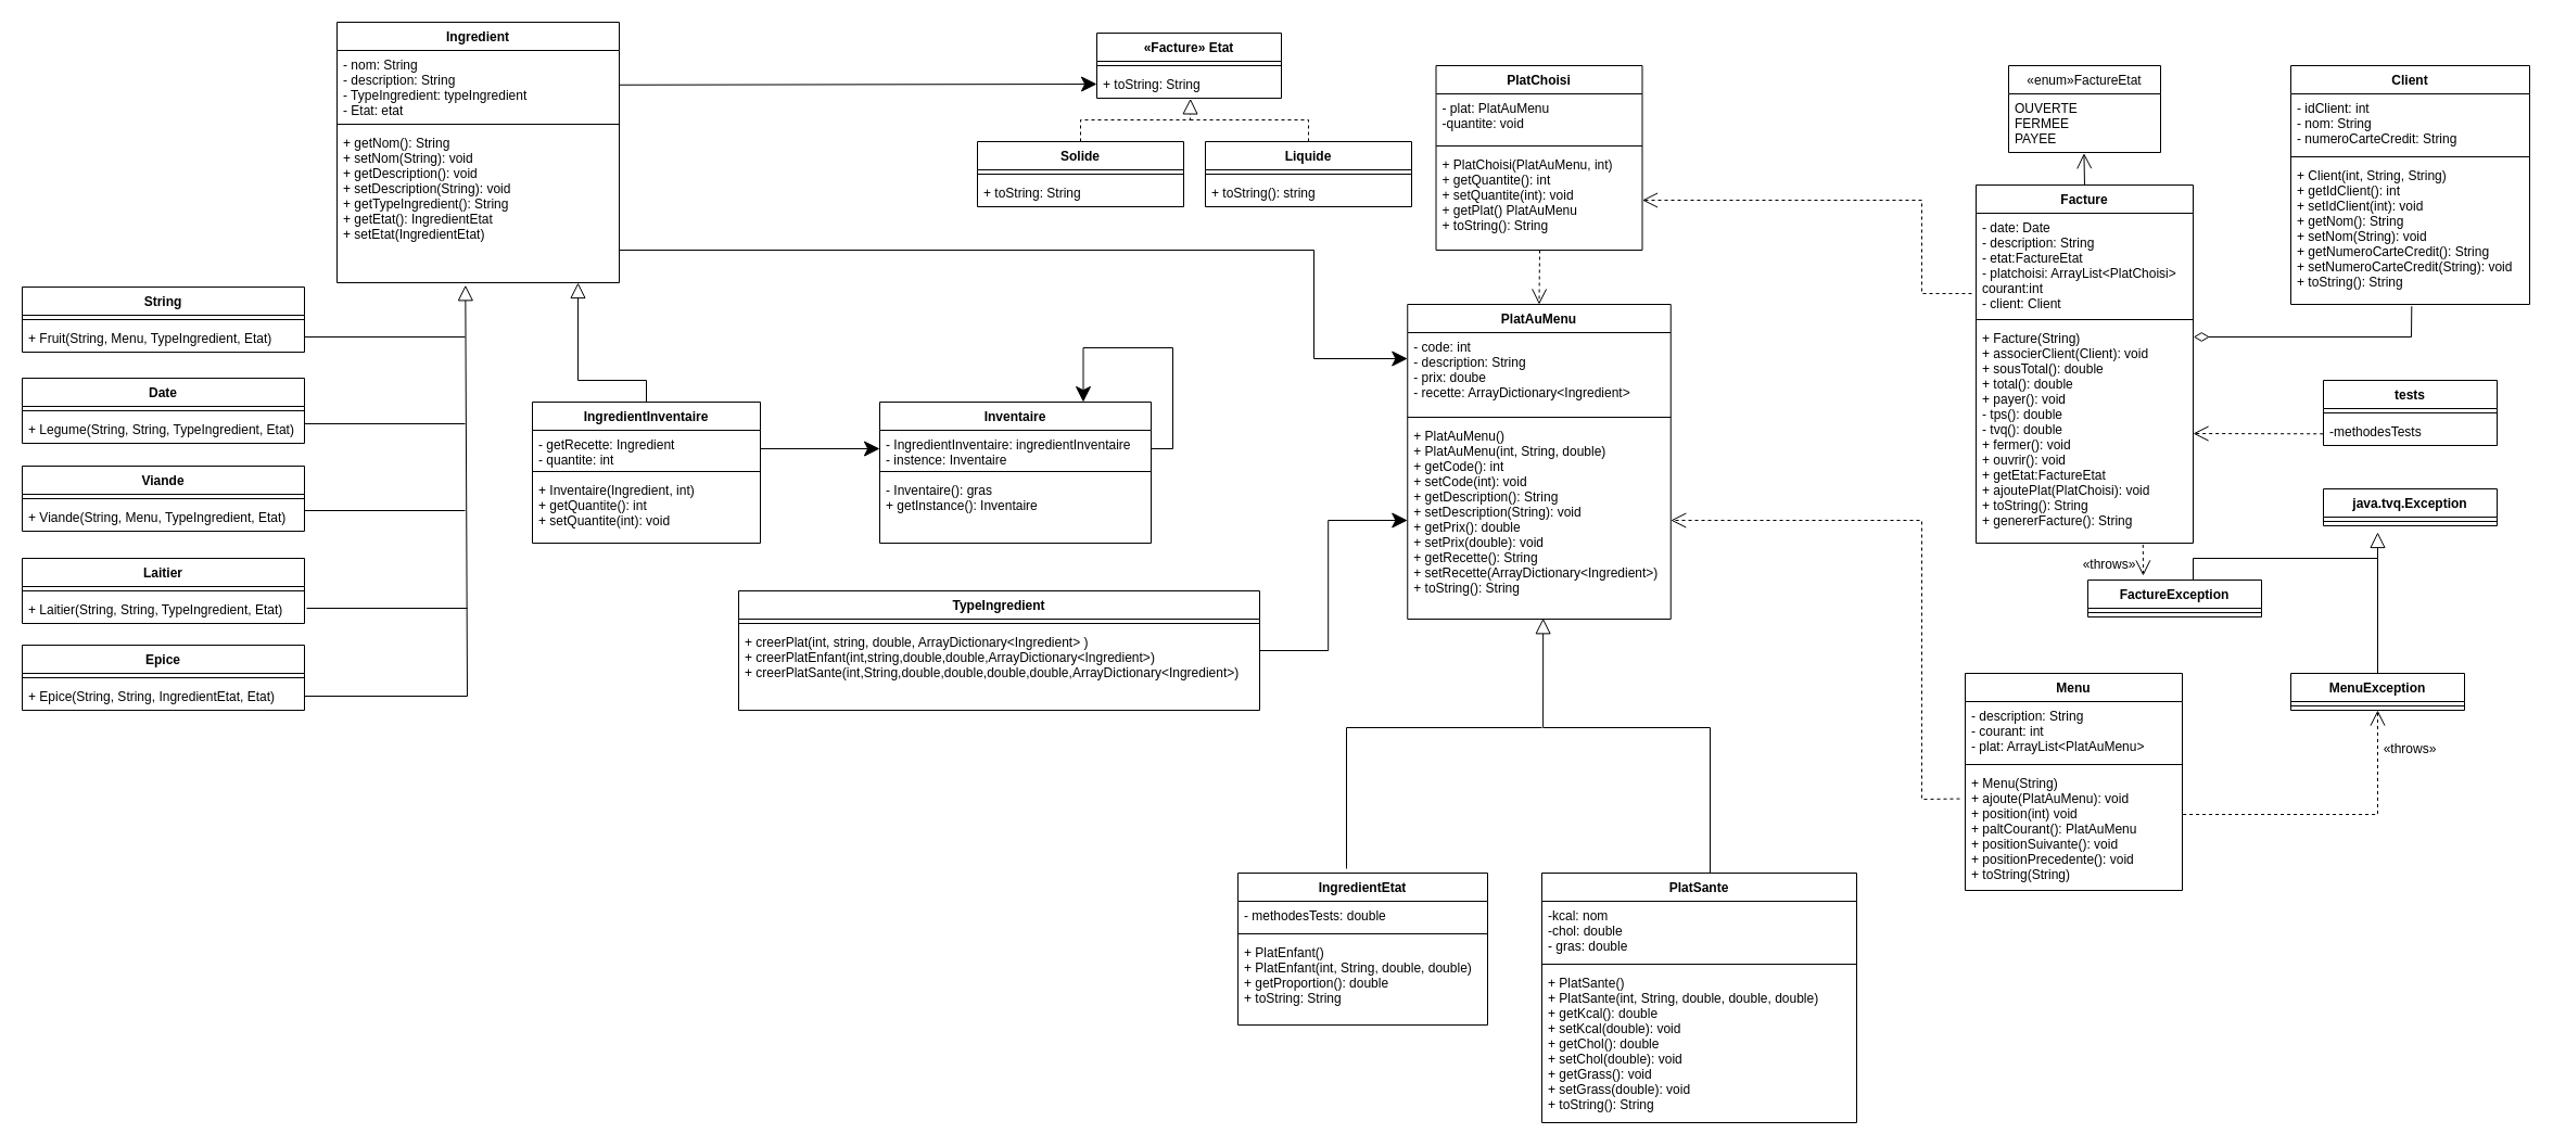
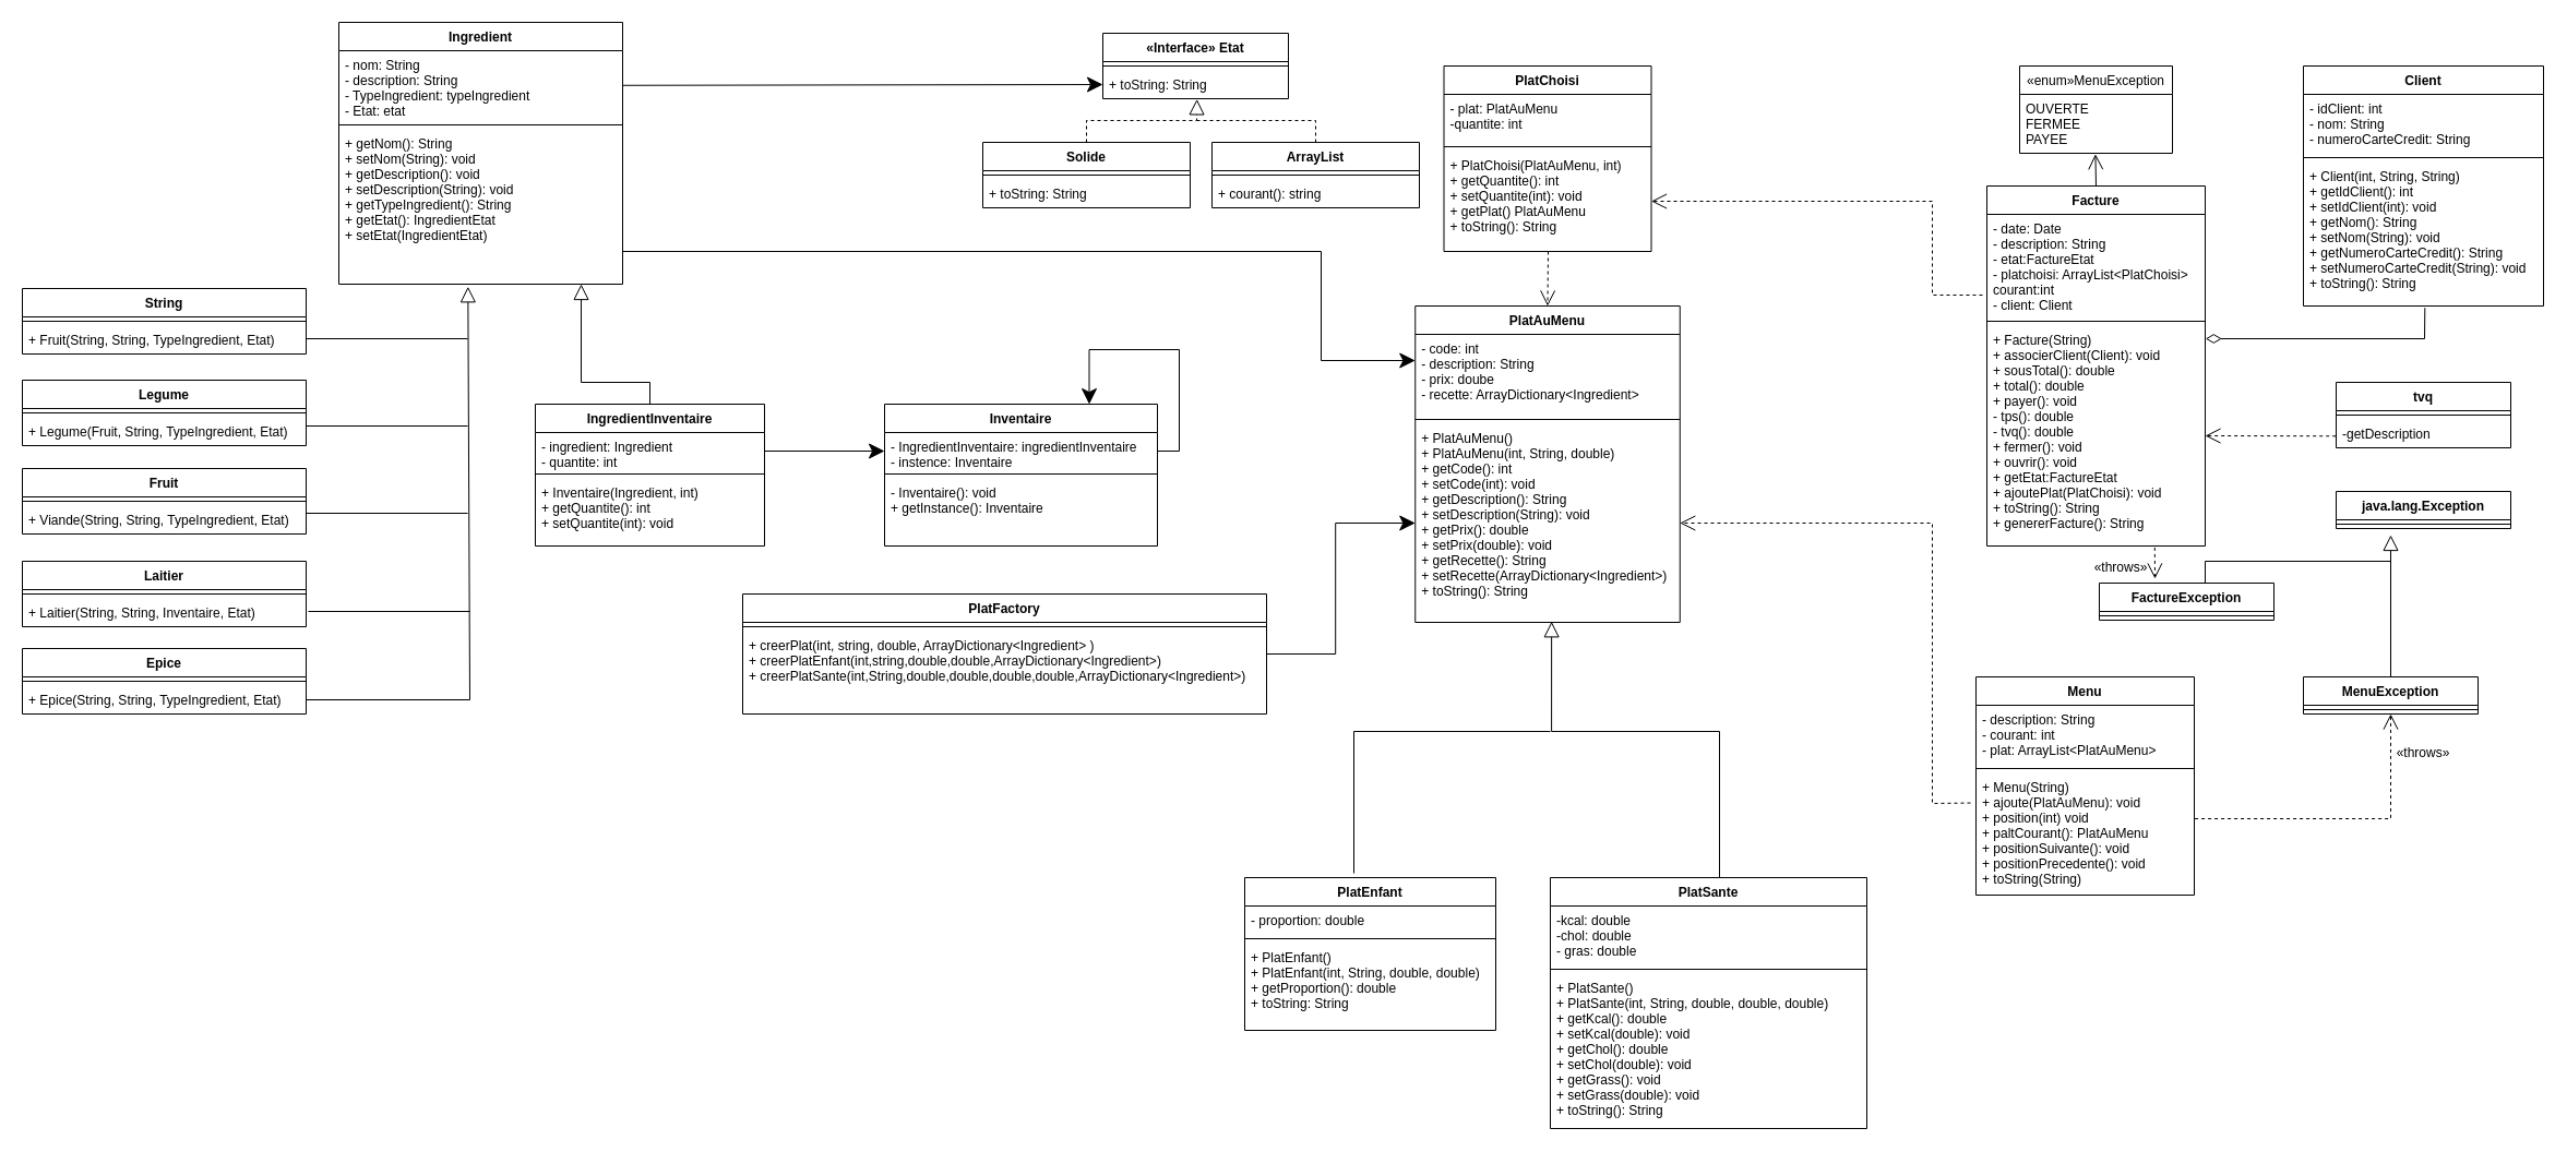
- <mxCell id="79" value="«Facture» Etat" style="swimlane;fontStyle=1;align=center;verticalAlign=top;childLayout=stackLayout;horizontal=1;startSize=26;horizontalStack=0;resizeParent=1;resizeParentMax=0;resizeLast=0;collapsible=1;marginBottom=0;" vertex="1" parent="1"><mxGeometry x="1010" y="30" width="170" height="60" as="geometry" /></mxCell>
+ <mxCell id="79" value="«Interface» Etat" style="swimlane;fontStyle=1;align=center;verticalAlign=top;childLayout=stackLayout;horizontal=1;startSize=26;horizontalStack=0;resizeParent=1;resizeParentMax=0;resizeLast=0;collapsible=1;marginBottom=0;" vertex="1" parent="1"><mxGeometry x="1010" y="30" width="170" height="60" as="geometry" /></mxCell>
- <mxCell id="2" value="«enum»FactureEtat" style="swimlane;fontStyle=0;childLayout=stackLayout;horizontal=1;startSize=26;horizontalStack=0;resizeParent=1;resizeParentMax=0;resizeLast=0;collapsible=1;marginBottom=0;" parent="1" vertex="1"><mxGeometry x="1850" y="60" width="140" height="80" as="geometry" /></mxCell>
+ <mxCell id="2" value="«enum»MenuException" style="swimlane;fontStyle=0;childLayout=stackLayout;horizontal=1;startSize=26;horizontalStack=0;resizeParent=1;resizeParentMax=0;resizeLast=0;collapsible=1;marginBottom=0;" parent="1" vertex="1"><mxGeometry x="1850" y="60" width="140" height="80" as="geometry" /></mxCell>
- <mxCell id="27" value="- plat: PlatAuMenu&#10;-quantite: void" style="text;strokeColor=none;fillColor=none;align=left;verticalAlign=top;spacingLeft=4;spacingRight=4;overflow=hidden;rotatable=0;points=[[0,0.5],[1,0.5]];portConstraint=eastwest;" parent="26" vertex="1"><mxGeometry y="26" width="190" height="44" as="geometry" /></mxCell>
+ <mxCell id="27" value="- plat: PlatAuMenu&#10;-quantite: int" style="text;strokeColor=none;fillColor=none;align=left;verticalAlign=top;spacingLeft=4;spacingRight=4;overflow=hidden;rotatable=0;points=[[0,0.5],[1,0.5]];portConstraint=eastwest;" parent="26" vertex="1"><mxGeometry y="26" width="190" height="44" as="geometry" /></mxCell>
- <mxCell id="85" value="Liquide" style="swimlane;fontStyle=1;align=center;verticalAlign=top;childLayout=stackLayout;horizontal=1;startSize=26;horizontalStack=0;resizeParent=1;resizeParentMax=0;resizeLast=0;collapsible=1;marginBottom=0;" vertex="1" parent="1"><mxGeometry x="1110" y="130" width="190" height="60" as="geometry" /></mxCell>
+ <mxCell id="85" value="ArrayList" style="swimlane;fontStyle=1;align=center;verticalAlign=top;childLayout=stackLayout;horizontal=1;startSize=26;horizontalStack=0;resizeParent=1;resizeParentMax=0;resizeLast=0;collapsible=1;marginBottom=0;" vertex="1" parent="1"><mxGeometry x="1110" y="130" width="190" height="60" as="geometry" /></mxCell>
- <mxCell id="87" value="+ toString(): string" style="text;strokeColor=none;fillColor=none;align=left;verticalAlign=top;spacingLeft=4;spacingRight=4;overflow=hidden;rotatable=0;points=[[0,0.5],[1,0.5]];portConstraint=eastwest;" vertex="1" parent="85"><mxGeometry y="34" width="190" height="26" as="geometry" /></mxCell>
+ <mxCell id="87" value="+ courant(): string" style="text;strokeColor=none;fillColor=none;align=left;verticalAlign=top;spacingLeft=4;spacingRight=4;overflow=hidden;rotatable=0;points=[[0,0.5],[1,0.5]];portConstraint=eastwest;" vertex="1" parent="85"><mxGeometry y="34" width="190" height="26" as="geometry" /></mxCell>
- <mxCell id="66" value="+ Fruit(String, Menu, TypeIngredient, Etat)" style="text;strokeColor=none;fillColor=none;align=left;verticalAlign=top;spacingLeft=4;spacingRight=4;overflow=hidden;rotatable=0;points=[[0,0.5],[1,0.5]];portConstraint=eastwest;" vertex="1" parent="64"><mxGeometry y="34" width="260" height="26" as="geometry" /></mxCell>
+ <mxCell id="66" value="+ Fruit(String, String, TypeIngredient, Etat)" style="text;strokeColor=none;fillColor=none;align=left;verticalAlign=top;spacingLeft=4;spacingRight=4;overflow=hidden;rotatable=0;points=[[0,0.5],[1,0.5]];portConstraint=eastwest;" vertex="1" parent="64"><mxGeometry y="34" width="260" height="26" as="geometry" /></mxCell>
- <mxCell id="61" value="Date" style="swimlane;fontStyle=1;align=center;verticalAlign=top;childLayout=stackLayout;horizontal=1;startSize=26;horizontalStack=0;resizeParent=1;resizeParentMax=0;resizeLast=0;collapsible=1;marginBottom=0;" vertex="1" parent="1"><mxGeometry x="20" y="348" width="260" height="60" as="geometry" /></mxCell>
+ <mxCell id="61" value="Legume" style="swimlane;fontStyle=1;align=center;verticalAlign=top;childLayout=stackLayout;horizontal=1;startSize=26;horizontalStack=0;resizeParent=1;resizeParentMax=0;resizeLast=0;collapsible=1;marginBottom=0;" vertex="1" parent="1"><mxGeometry x="20" y="348" width="260" height="60" as="geometry" /></mxCell>
- <mxCell id="12" value="tests" style="swimlane;fontStyle=1;align=center;verticalAlign=top;childLayout=stackLayout;horizontal=1;startSize=26;horizontalStack=0;resizeParent=1;resizeParentMax=0;resizeLast=0;collapsible=1;marginBottom=0;" parent="1" vertex="1"><mxGeometry x="2140" y="350" width="160" height="60" as="geometry" /></mxCell>
+ <mxCell id="12" value="tvq" style="swimlane;fontStyle=1;align=center;verticalAlign=top;childLayout=stackLayout;horizontal=1;startSize=26;horizontalStack=0;resizeParent=1;resizeParentMax=0;resizeLast=0;collapsible=1;marginBottom=0;" parent="1" vertex="1"><mxGeometry x="2140" y="350" width="160" height="60" as="geometry" /></mxCell>
- <mxCell id="63" value="+ Legume(String, String, TypeIngredient, Etat)" style="text;strokeColor=none;fillColor=none;align=left;verticalAlign=top;spacingLeft=4;spacingRight=4;overflow=hidden;rotatable=0;points=[[0,0.5],[1,0.5]];portConstraint=eastwest;" vertex="1" parent="61"><mxGeometry y="34" width="260" height="26" as="geometry" /></mxCell>
+ <mxCell id="63" value="+ Legume(Fruit, String, TypeIngredient, Etat)" style="text;strokeColor=none;fillColor=none;align=left;verticalAlign=top;spacingLeft=4;spacingRight=4;overflow=hidden;rotatable=0;points=[[0,0.5],[1,0.5]];portConstraint=eastwest;" vertex="1" parent="61"><mxGeometry y="34" width="260" height="26" as="geometry" /></mxCell>
- <mxCell id="14" value="-methodesTests" style="text;strokeColor=none;fillColor=none;align=left;verticalAlign=top;spacingLeft=4;spacingRight=4;overflow=hidden;rotatable=0;points=[[0,0.5],[1,0.5]];portConstraint=eastwest;" parent="12" vertex="1"><mxGeometry y="34" width="160" height="26" as="geometry" /></mxCell>
+ <mxCell id="14" value="-getDescription" style="text;strokeColor=none;fillColor=none;align=left;verticalAlign=top;spacingLeft=4;spacingRight=4;overflow=hidden;rotatable=0;points=[[0,0.5],[1,0.5]];portConstraint=eastwest;" parent="12" vertex="1"><mxGeometry y="34" width="160" height="26" as="geometry" /></mxCell>
- <mxCell id="76" value="- getRecette: Ingredient&#10;- quantite: int" style="text;strokeColor=none;fillColor=none;align=left;verticalAlign=top;spacingLeft=4;spacingRight=4;overflow=hidden;rotatable=0;points=[[0,0.5],[1,0.5]];portConstraint=eastwest;" vertex="1" parent="75"><mxGeometry y="26" width="210" height="34" as="geometry" /></mxCell>
+ <mxCell id="76" value="- ingredient: Ingredient&#10;- quantite: int" style="text;strokeColor=none;fillColor=none;align=left;verticalAlign=top;spacingLeft=4;spacingRight=4;overflow=hidden;rotatable=0;points=[[0,0.5],[1,0.5]];portConstraint=eastwest;" vertex="1" parent="75"><mxGeometry y="26" width="210" height="34" as="geometry" /></mxCell>
- <mxCell id="55" value="Viande" style="swimlane;fontStyle=1;align=center;verticalAlign=top;childLayout=stackLayout;horizontal=1;startSize=26;horizontalStack=0;resizeParent=1;resizeParentMax=0;resizeLast=0;collapsible=1;marginBottom=0;" vertex="1" parent="1"><mxGeometry x="20" y="429" width="260" height="60" as="geometry" /></mxCell>
+ <mxCell id="55" value="Fruit" style="swimlane;fontStyle=1;align=center;verticalAlign=top;childLayout=stackLayout;horizontal=1;startSize=26;horizontalStack=0;resizeParent=1;resizeParentMax=0;resizeLast=0;collapsible=1;marginBottom=0;" vertex="1" parent="1"><mxGeometry x="20" y="429" width="260" height="60" as="geometry" /></mxCell>
- <mxCell id="105" value="- Inventaire(): gras&#10;+ getInstance(): Inventaire" style="text;strokeColor=none;fillColor=none;align=left;verticalAlign=top;spacingLeft=4;spacingRight=4;overflow=hidden;rotatable=0;points=[[0,0.5],[1,0.5]];portConstraint=eastwest;" vertex="1" parent="101"><mxGeometry y="68" width="250" height="62" as="geometry" /></mxCell>
+ <mxCell id="105" value="- Inventaire(): void&#10;+ getInstance(): Inventaire" style="text;strokeColor=none;fillColor=none;align=left;verticalAlign=top;spacingLeft=4;spacingRight=4;overflow=hidden;rotatable=0;points=[[0,0.5],[1,0.5]];portConstraint=eastwest;" vertex="1" parent="101"><mxGeometry y="68" width="250" height="62" as="geometry" /></mxCell>
- <mxCell id="15" value="java.tvq.Exception" style="swimlane;fontStyle=1;align=center;verticalAlign=top;childLayout=stackLayout;horizontal=1;startSize=26;horizontalStack=0;resizeParent=1;resizeParentMax=0;resizeLast=0;collapsible=1;marginBottom=0;" parent="1" vertex="1"><mxGeometry x="2140" y="450" width="160" height="34" as="geometry" /></mxCell>
+ <mxCell id="15" value="java.lang.Exception" style="swimlane;fontStyle=1;align=center;verticalAlign=top;childLayout=stackLayout;horizontal=1;startSize=26;horizontalStack=0;resizeParent=1;resizeParentMax=0;resizeLast=0;collapsible=1;marginBottom=0;" parent="1" vertex="1"><mxGeometry x="2140" y="450" width="160" height="34" as="geometry" /></mxCell>
- <mxCell id="57" value="+ Viande(String, Menu, TypeIngredient, Etat)" style="text;strokeColor=none;fillColor=none;align=left;verticalAlign=top;spacingLeft=4;spacingRight=4;overflow=hidden;rotatable=0;points=[[0,0.5],[1,0.5]];portConstraint=eastwest;" vertex="1" parent="55"><mxGeometry y="34" width="260" height="26" as="geometry" /></mxCell>
+ <mxCell id="57" value="+ Viande(String, String, TypeIngredient, Etat)" style="text;strokeColor=none;fillColor=none;align=left;verticalAlign=top;spacingLeft=4;spacingRight=4;overflow=hidden;rotatable=0;points=[[0,0.5],[1,0.5]];portConstraint=eastwest;" vertex="1" parent="55"><mxGeometry y="34" width="260" height="26" as="geometry" /></mxCell>
- <mxCell id="97" value="TypeIngredient" style="swimlane;fontStyle=1;align=center;verticalAlign=top;childLayout=stackLayout;horizontal=1;startSize=26;horizontalStack=0;resizeParent=1;resizeParentMax=0;resizeLast=0;collapsible=1;marginBottom=0;" vertex="1" parent="1"><mxGeometry x="680" y="544" width="480" height="110" as="geometry" /></mxCell>
+ <mxCell id="97" value="PlatFactory" style="swimlane;fontStyle=1;align=center;verticalAlign=top;childLayout=stackLayout;horizontal=1;startSize=26;horizontalStack=0;resizeParent=1;resizeParentMax=0;resizeLast=0;collapsible=1;marginBottom=0;" vertex="1" parent="1"><mxGeometry x="680" y="544" width="480" height="110" as="geometry" /></mxCell>
- <mxCell id="60" value="+ Laitier(String, String, TypeIngredient, Etat)" style="text;strokeColor=none;fillColor=none;align=left;verticalAlign=top;spacingLeft=4;spacingRight=4;overflow=hidden;rotatable=0;points=[[0,0.5],[1,0.5]];portConstraint=eastwest;" vertex="1" parent="58"><mxGeometry y="34" width="260" height="26" as="geometry" /></mxCell>
+ <mxCell id="60" value="+ Laitier(String, String, Inventaire, Etat)" style="text;strokeColor=none;fillColor=none;align=left;verticalAlign=top;spacingLeft=4;spacingRight=4;overflow=hidden;rotatable=0;points=[[0,0.5],[1,0.5]];portConstraint=eastwest;" vertex="1" parent="58"><mxGeometry y="34" width="260" height="26" as="geometry" /></mxCell>
- <mxCell id="69" value="+ Epice(String, String, IngredientEtat, Etat)" style="text;strokeColor=none;fillColor=none;align=left;verticalAlign=top;spacingLeft=4;spacingRight=4;overflow=hidden;rotatable=0;points=[[0,0.5],[1,0.5]];portConstraint=eastwest;" vertex="1" parent="67"><mxGeometry y="34" width="260" height="26" as="geometry" /></mxCell>
+ <mxCell id="69" value="+ Epice(String, String, TypeIngredient, Etat)" style="text;strokeColor=none;fillColor=none;align=left;verticalAlign=top;spacingLeft=4;spacingRight=4;overflow=hidden;rotatable=0;points=[[0,0.5],[1,0.5]];portConstraint=eastwest;" vertex="1" parent="67"><mxGeometry y="34" width="260" height="26" as="geometry" /></mxCell>
- <mxCell id="34" value="IngredientEtat" style="swimlane;fontStyle=1;align=center;verticalAlign=top;childLayout=stackLayout;horizontal=1;startSize=26;horizontalStack=0;resizeParent=1;resizeParentMax=0;resizeLast=0;collapsible=1;marginBottom=0;" parent="1" vertex="1"><mxGeometry x="1140" y="804" width="230" height="140" as="geometry" /></mxCell>
+ <mxCell id="34" value="PlatEnfant" style="swimlane;fontStyle=1;align=center;verticalAlign=top;childLayout=stackLayout;horizontal=1;startSize=26;horizontalStack=0;resizeParent=1;resizeParentMax=0;resizeLast=0;collapsible=1;marginBottom=0;" parent="1" vertex="1"><mxGeometry x="1140" y="804" width="230" height="140" as="geometry" /></mxCell>
- <mxCell id="35" value="- methodesTests: double" style="text;strokeColor=none;fillColor=none;align=left;verticalAlign=top;spacingLeft=4;spacingRight=4;overflow=hidden;rotatable=0;points=[[0,0.5],[1,0.5]];portConstraint=eastwest;" parent="34" vertex="1"><mxGeometry y="26" width="230" height="26" as="geometry" /></mxCell>
+ <mxCell id="35" value="- proportion: double" style="text;strokeColor=none;fillColor=none;align=left;verticalAlign=top;spacingLeft=4;spacingRight=4;overflow=hidden;rotatable=0;points=[[0,0.5],[1,0.5]];portConstraint=eastwest;" parent="34" vertex="1"><mxGeometry y="26" width="230" height="26" as="geometry" /></mxCell>
- <mxCell id="40" value="-kcal: nom&#10;-chol: double&#10;- gras: double" style="text;strokeColor=none;fillColor=none;align=left;verticalAlign=top;spacingLeft=4;spacingRight=4;overflow=hidden;rotatable=0;points=[[0,0.5],[1,0.5]];portConstraint=eastwest;" parent="39" vertex="1"><mxGeometry y="26" width="290" height="54" as="geometry" /></mxCell>
+ <mxCell id="40" value="-kcal: double&#10;-chol: double&#10;- gras: double" style="text;strokeColor=none;fillColor=none;align=left;verticalAlign=top;spacingLeft=4;spacingRight=4;overflow=hidden;rotatable=0;points=[[0,0.5],[1,0.5]];portConstraint=eastwest;" parent="39" vertex="1"><mxGeometry y="26" width="290" height="54" as="geometry" /></mxCell>
